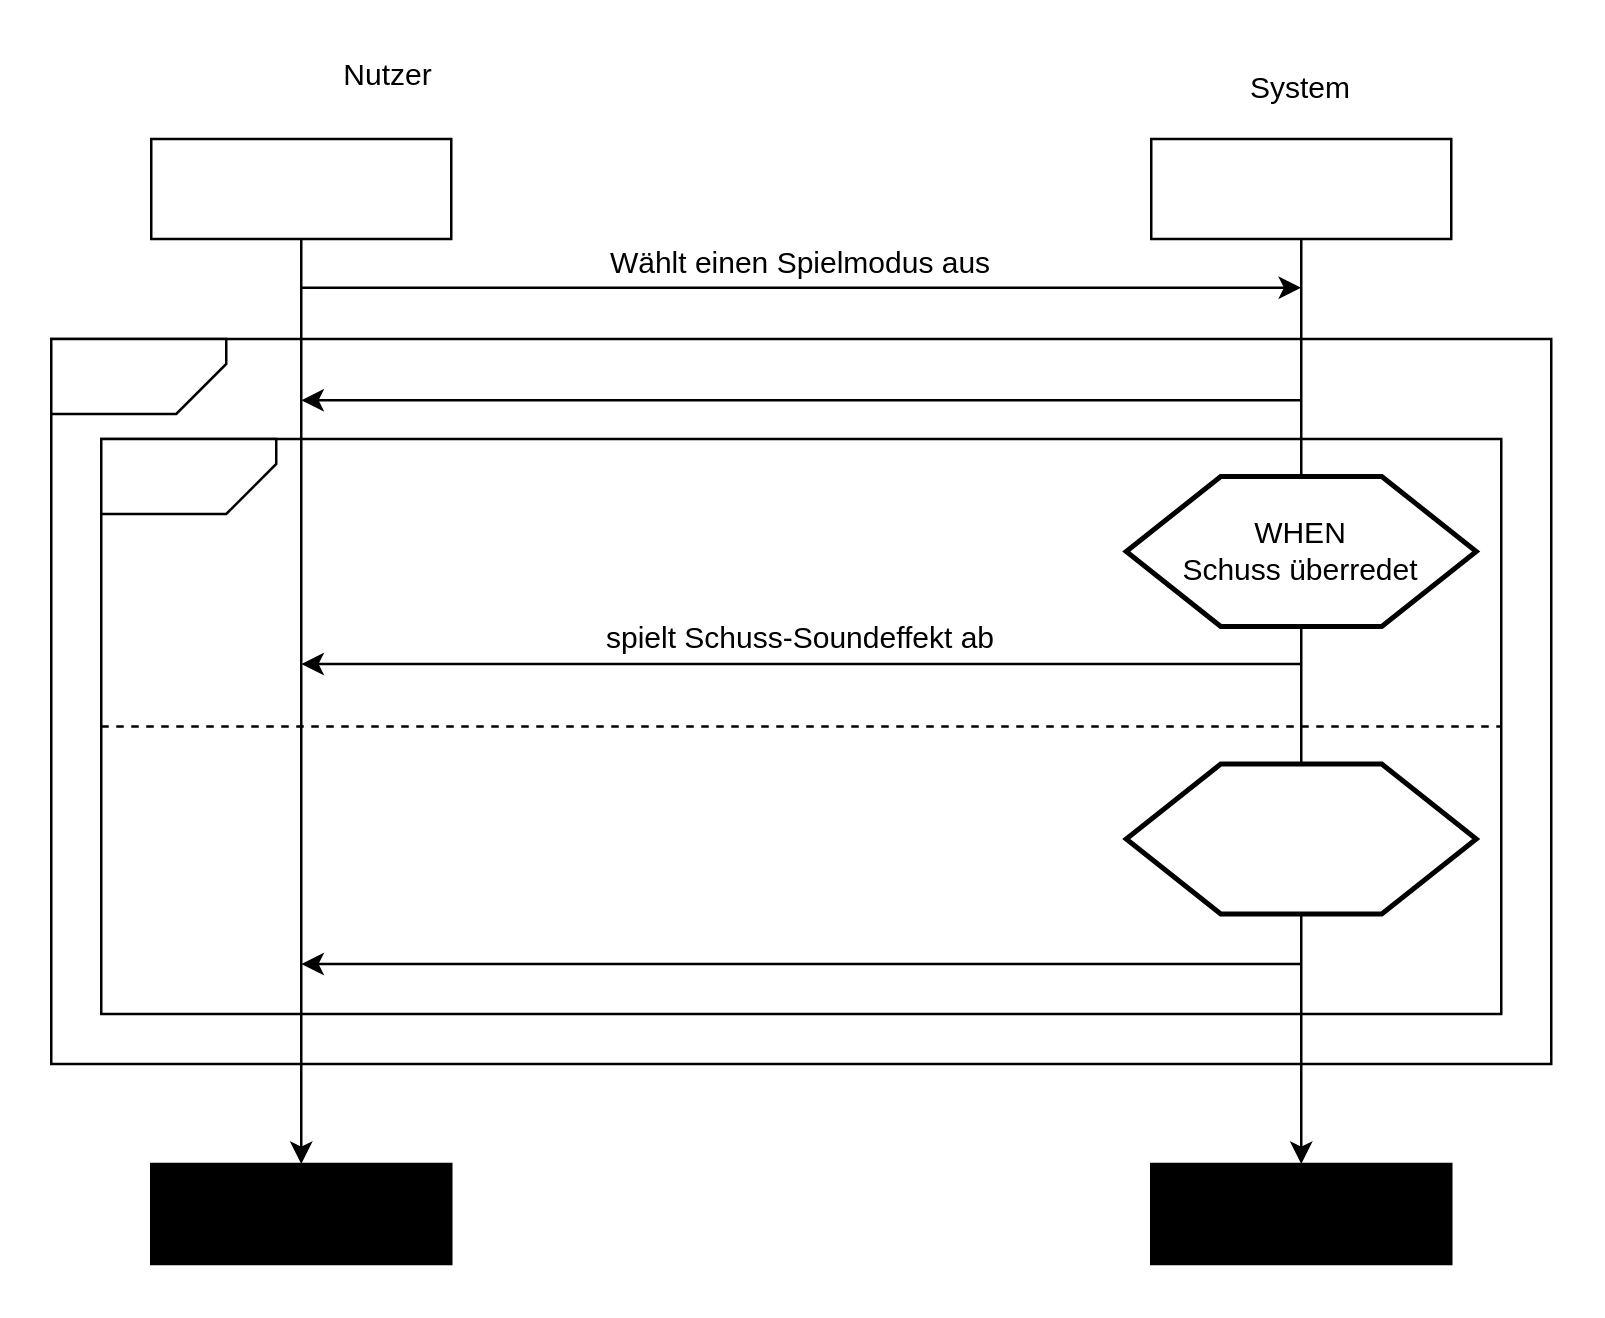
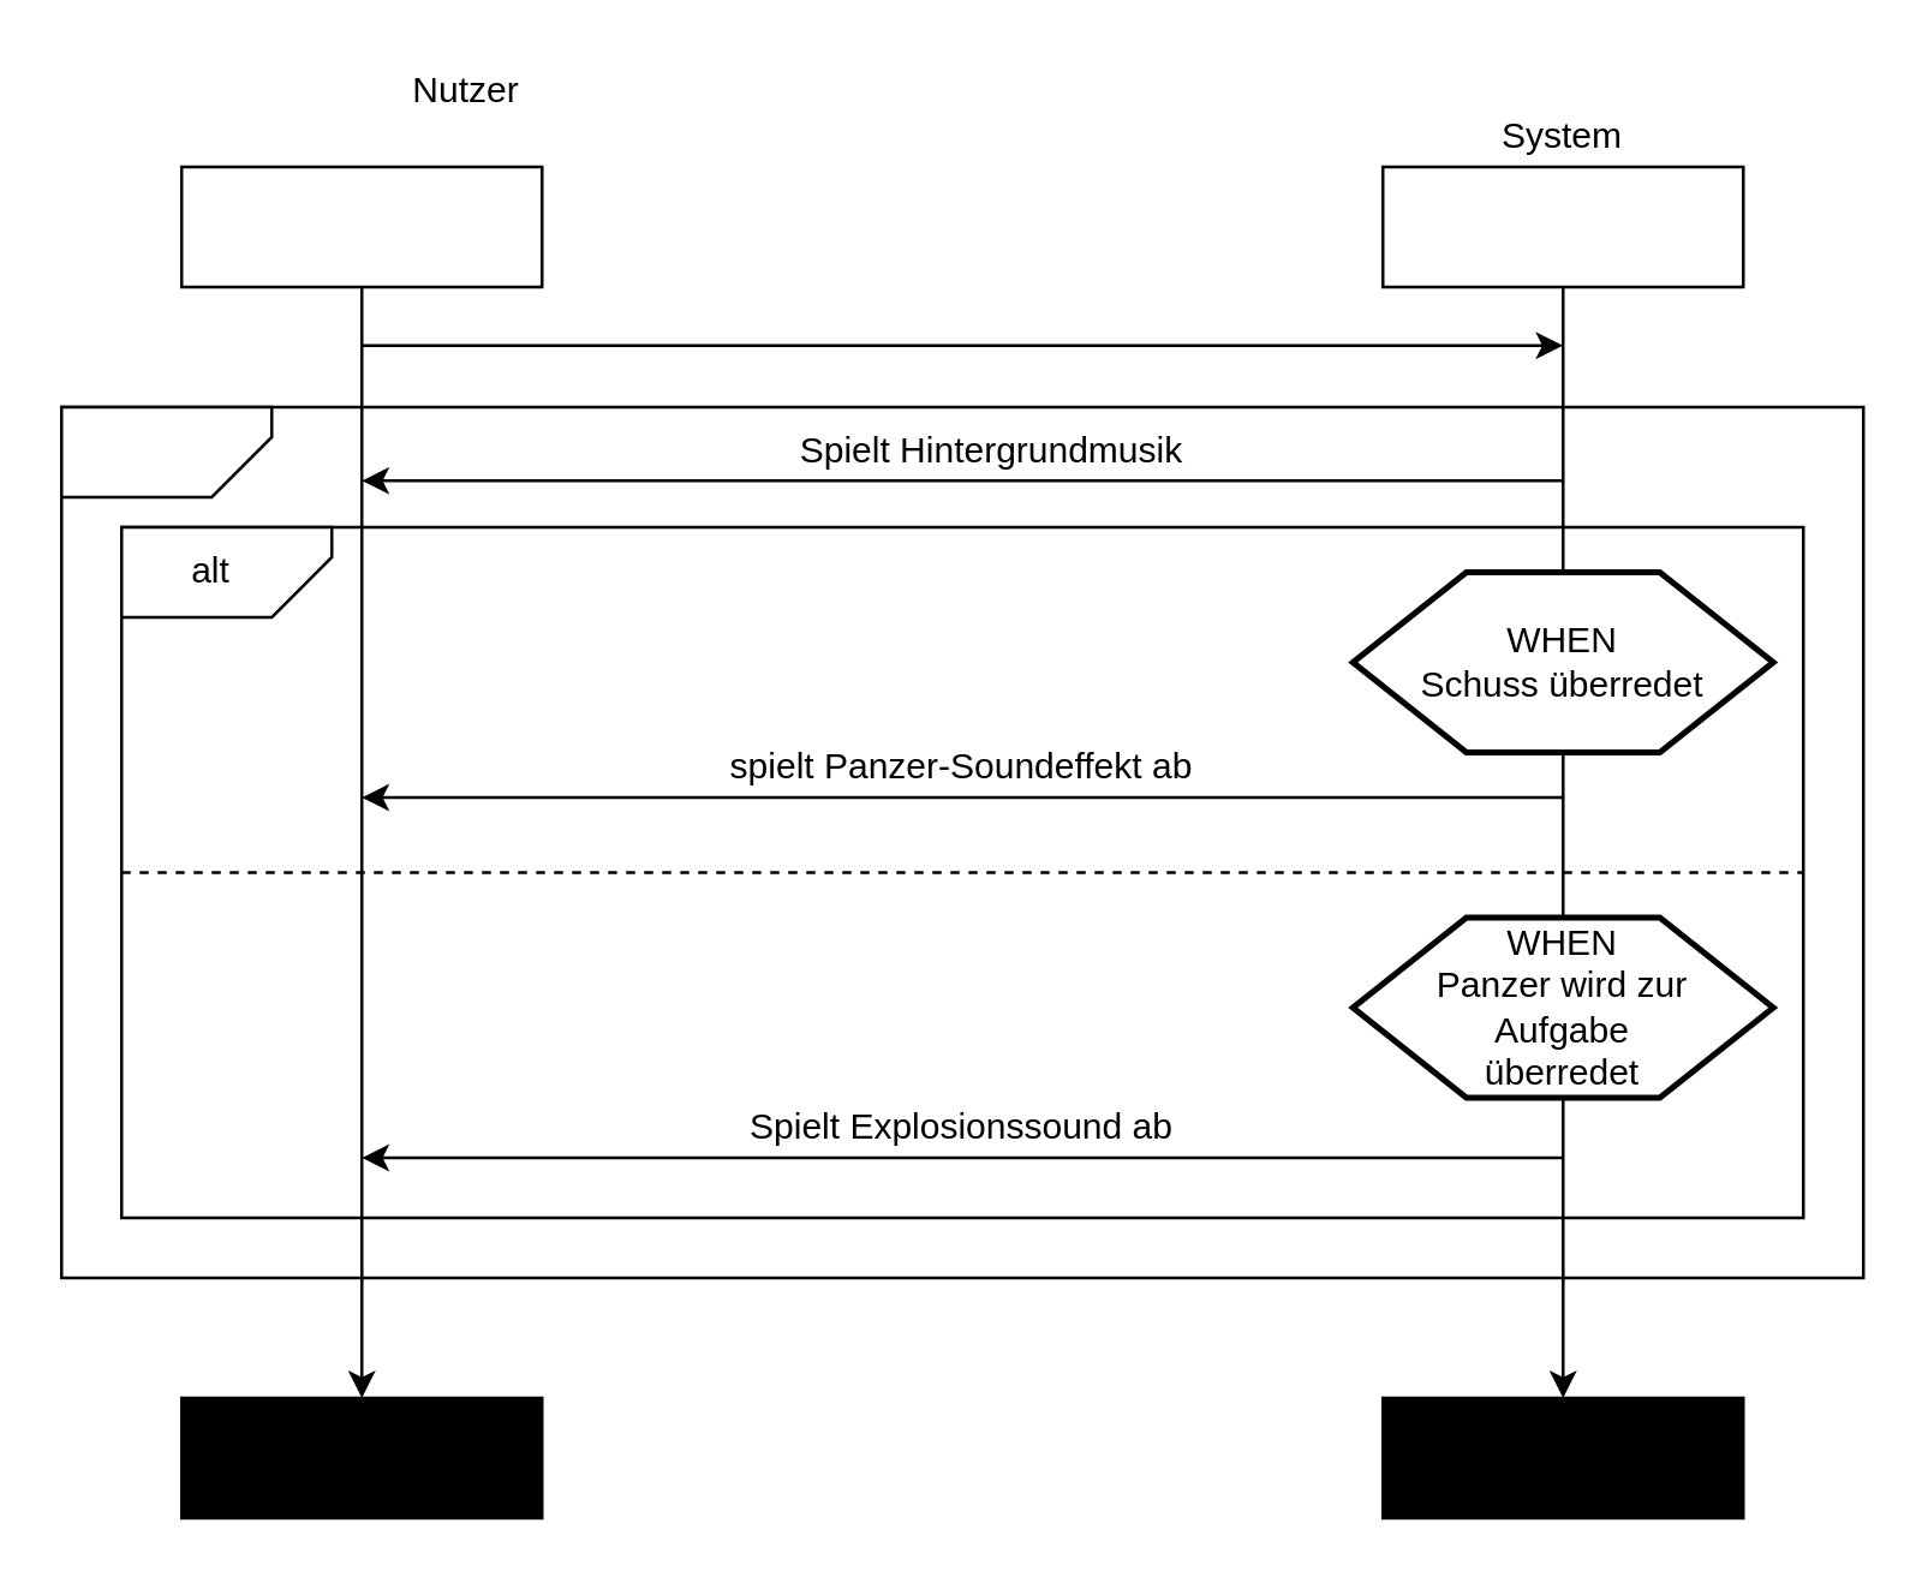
- <mxCell id="7" value="System" style="text;html=1;strokeColor=none;fillColor=none;align=center;verticalAlign=middle;whiteSpace=wrap;rounded=0;" vertex="1" parent="1"><mxGeometry x="500" y="25" width="40" height="20" as="geometry" /></mxCell>
+ <mxCell id="7" value="System" style="text;html=1;strokeColor=none;fillColor=none;align=center;verticalAlign=middle;whiteSpace=wrap;rounded=0;" vertex="1" parent="1"><mxGeometry x="500" y="35" width="40" height="20" as="geometry" /></mxCell>
- <mxCell id="13" value="Wählt einen Spielmodus aus" style="text;html=1;strokeColor=none;fillColor=none;align=center;verticalAlign=middle;whiteSpace=wrap;rounded=0;" vertex="1" parent="1"><mxGeometry x="180" y="95" width="280" height="20" as="geometry" /></mxCell>
+ <mxCell id="27" value="Spielt Hintergrundmusik" style="text;html=1;strokeColor=none;fillColor=none;align=center;verticalAlign=middle;whiteSpace=wrap;rounded=0;" vertex="1" parent="1"><mxGeometry x="190" y="140" width="280" height="20" as="geometry" /></mxCell>
+ <mxCell id="18" value="alt" style="text;html=1;strokeColor=none;fillColor=none;align=center;verticalAlign=middle;whiteSpace=wrap;rounded=0;" vertex="1" parent="1"><mxGeometry x="50" y="180" width="40" height="20" as="geometry" /></mxCell>
- <mxCell id="11" value="spielt Schuss-Soundeffekt ab" style="text;html=1;strokeColor=none;fillColor=none;align=center;verticalAlign=middle;whiteSpace=wrap;rounded=0;" vertex="1" parent="1"><mxGeometry x="160" y="245" width="320" height="20" as="geometry" /></mxCell>
+ <mxCell id="11" value="spielt Panzer-Soundeffekt ab" style="text;html=1;strokeColor=none;fillColor=none;align=center;verticalAlign=middle;whiteSpace=wrap;rounded=0;" vertex="1" parent="1"><mxGeometry x="160" y="245" width="320" height="20" as="geometry" /></mxCell>
+ <mxCell id="22" value="&lt;div&gt;WHEN&lt;/div&gt;&lt;div&gt;Panzer wird zur Aufgabe überredet&lt;br&gt;&lt;/div&gt;" style="text;html=1;strokeColor=none;fillColor=none;align=center;verticalAlign=middle;whiteSpace=wrap;rounded=0;" vertex="1" parent="1"><mxGeometry x="470" y="305" width="100" height="60" as="geometry" /></mxCell>
+ <mxCell id="24" value="Spielt Explosionssound ab" style="text;html=1;strokeColor=none;fillColor=none;align=center;verticalAlign=middle;whiteSpace=wrap;rounded=0;" vertex="1" parent="1"><mxGeometry x="160" y="365" width="320" height="20" as="geometry" /></mxCell>
